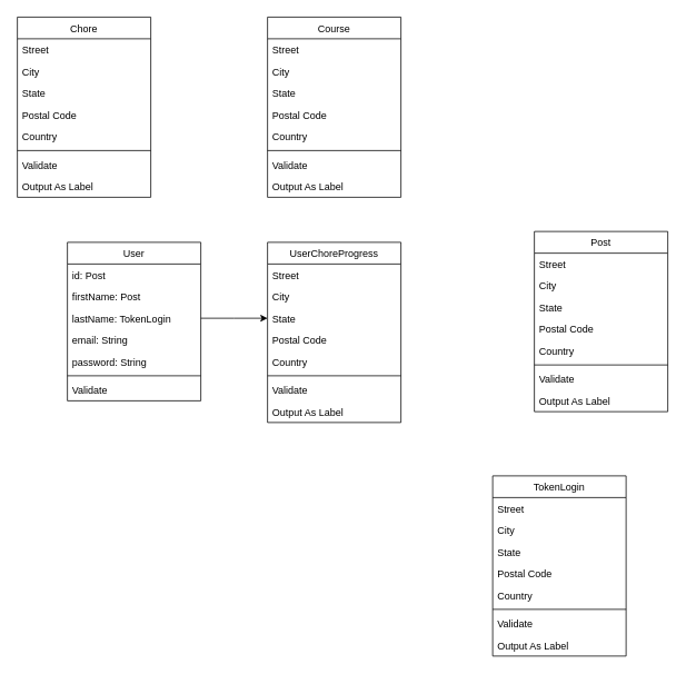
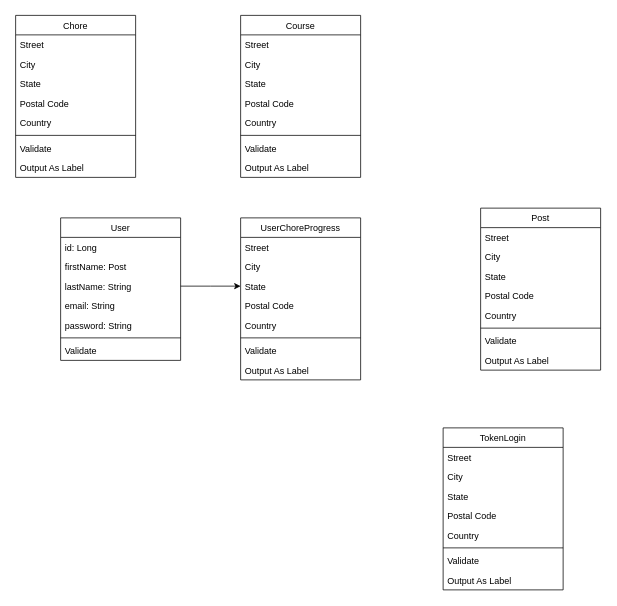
- <mxCell id="21" value="id: Post" style="text;align=left;verticalAlign=top;spacingLeft=4;spacingRight=4;overflow=hidden;rotatable=0;points=[[0,0.5],[1,0.5]];portConstraint=eastwest;" vertex="1" parent="20"><mxGeometry y="26" width="160" height="26" as="geometry" /></mxCell>
+ <mxCell id="21" value="id: Long" style="text;align=left;verticalAlign=top;spacingLeft=4;spacingRight=4;overflow=hidden;rotatable=0;points=[[0,0.5],[1,0.5]];portConstraint=eastwest;" vertex="1" parent="20"><mxGeometry y="26" width="160" height="26" as="geometry" /></mxCell>
- <mxCell id="23" value="lastName: TokenLogin" style="text;align=left;verticalAlign=top;spacingLeft=4;spacingRight=4;overflow=hidden;rotatable=0;points=[[0,0.5],[1,0.5]];portConstraint=eastwest;rounded=0;shadow=0;html=0;" vertex="1" parent="20"><mxGeometry y="78" width="160" height="26" as="geometry" /></mxCell>
+ <mxCell id="23" value="lastName: String" style="text;align=left;verticalAlign=top;spacingLeft=4;spacingRight=4;overflow=hidden;rotatable=0;points=[[0,0.5],[1,0.5]];portConstraint=eastwest;rounded=0;shadow=0;html=0;" vertex="1" parent="20"><mxGeometry y="78" width="160" height="26" as="geometry" /></mxCell>
